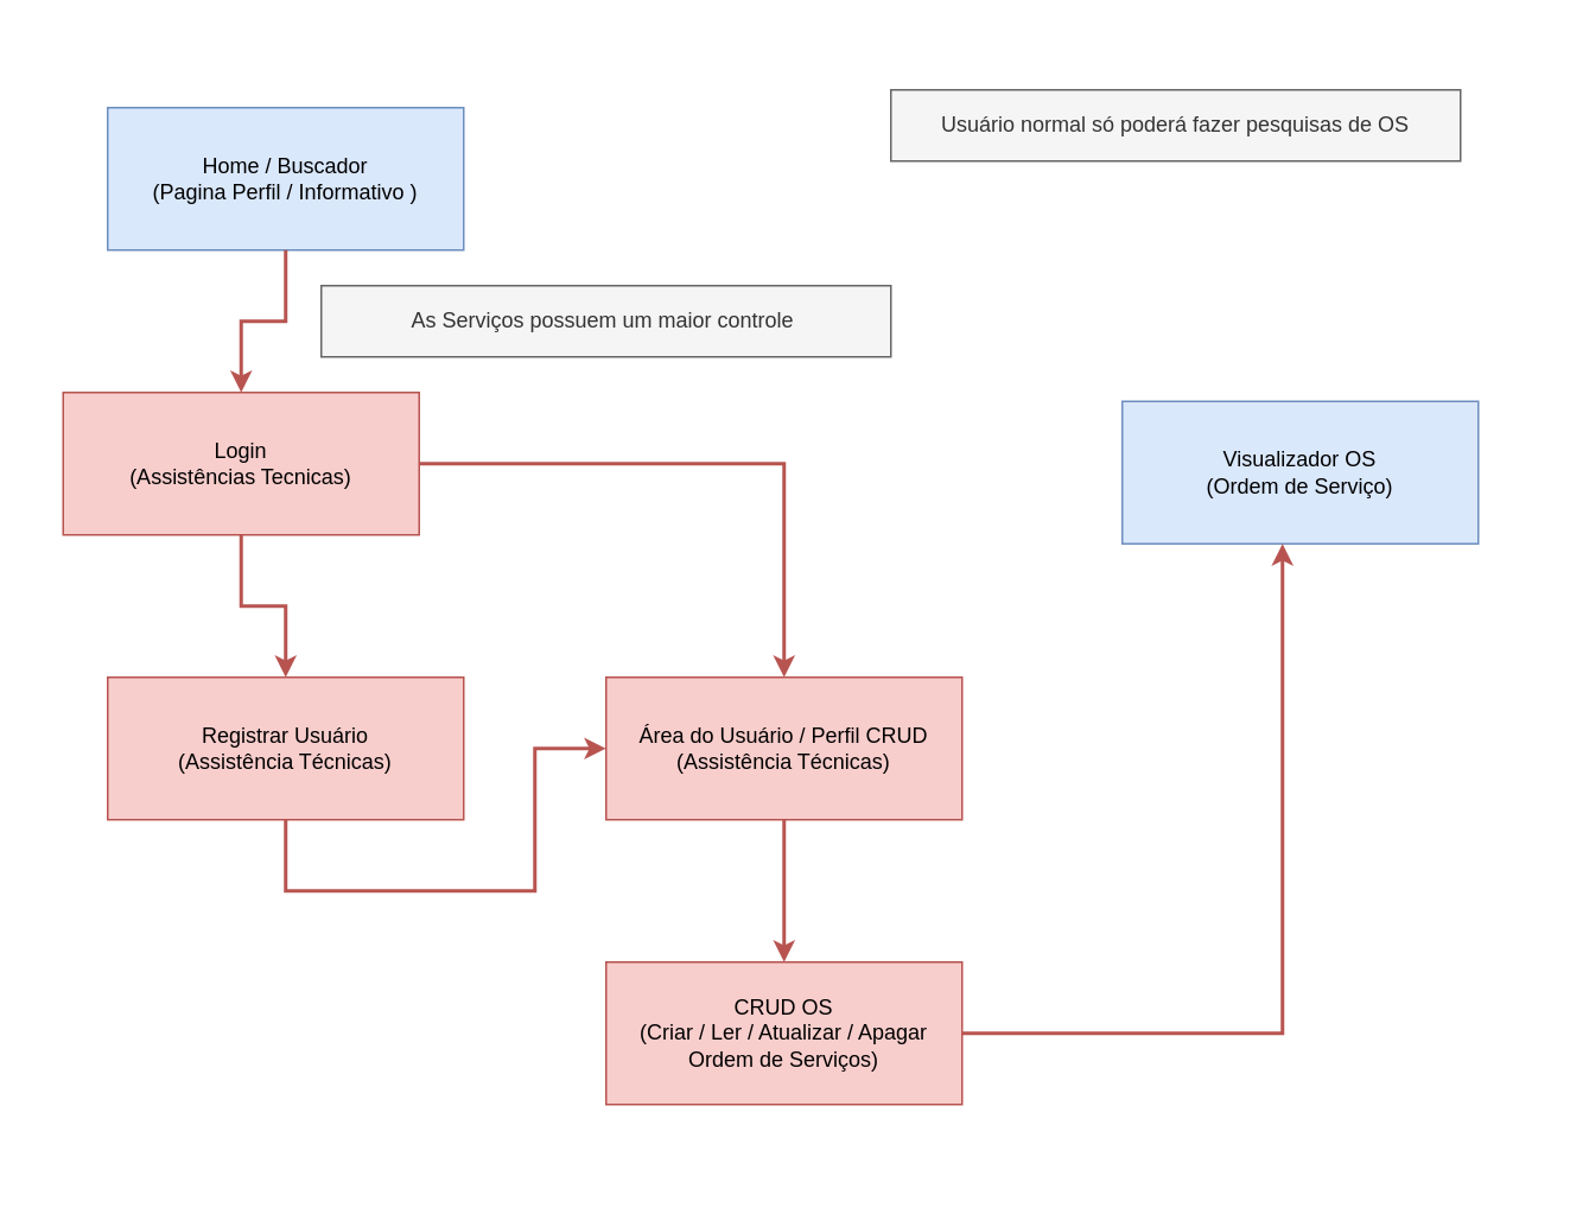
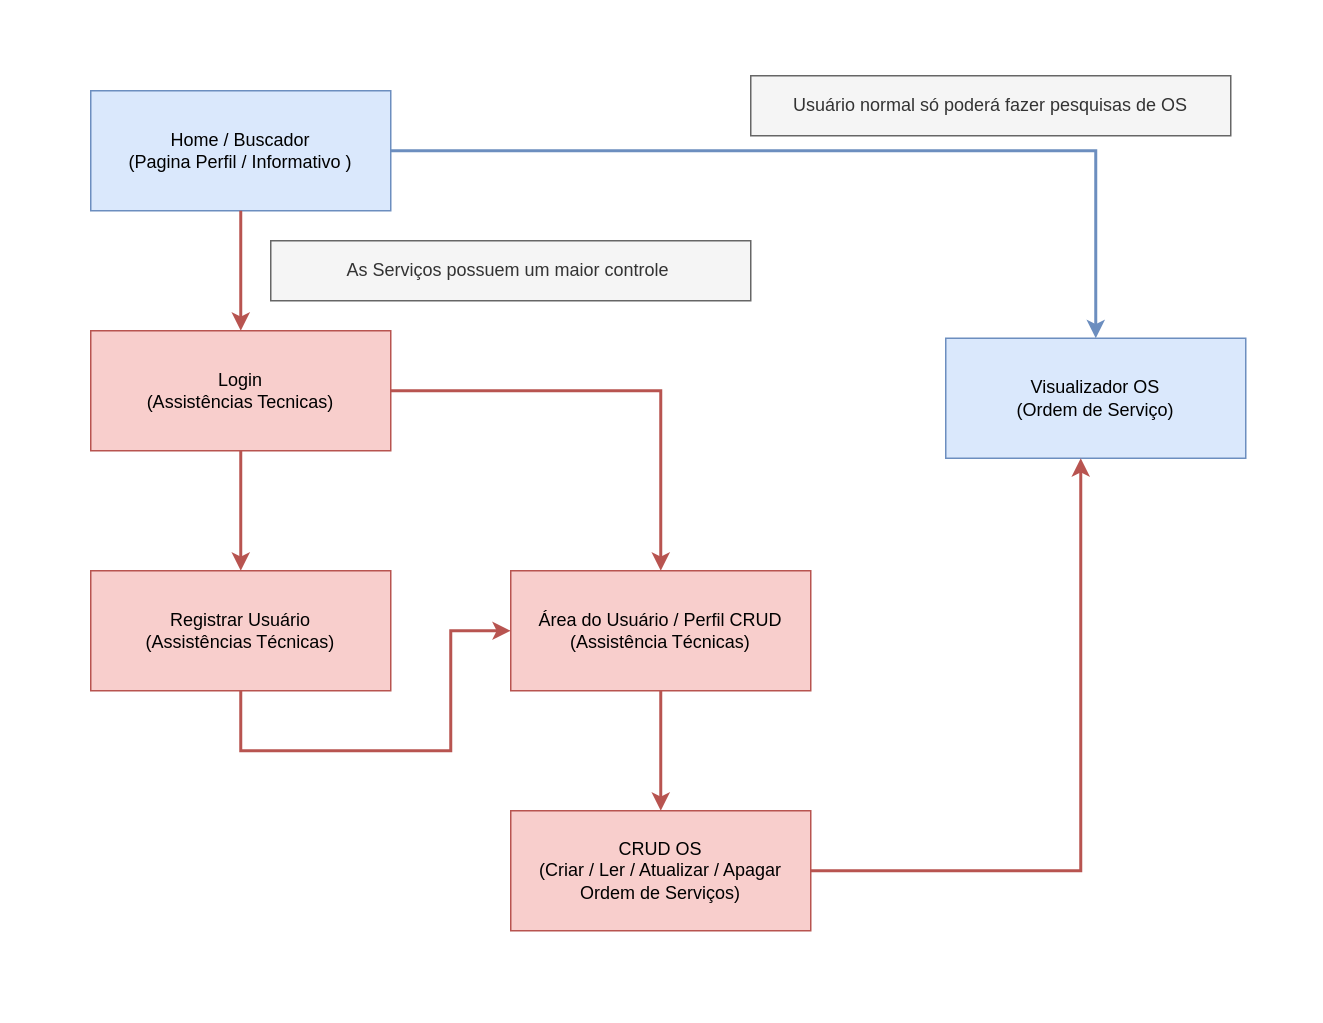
+ <mxCell id="14" value="" style="endArrow=classic;html=1;rounded=0;edgeStyle=orthogonalEdgeStyle;exitX=1;exitY=0.5;exitDx=0;exitDy=0;entryX=0.5;entryY=0;entryDx=0;entryDy=0;fillColor=#dae8fc;strokeColor=#6c8ebf;strokeWidth=2;" edge="1" parent="1" source="3" target="13"><mxGeometry width="50" height="50" relative="1" as="geometry"><mxPoint x="170" y="150" as="sourcePoint" /><mxPoint x="170" y="230" as="targetPoint" /></mxGeometry></mxCell>
- <mxCell id="4" value="Login&lt;br&gt;(Assistências Tecnicas)" style="text;html=1;strokeColor=#b85450;fillColor=#f8cecc;align=center;verticalAlign=middle;whiteSpace=wrap;rounded=0;" vertex="1" parent="1"><mxGeometry x="35" y="220" width="200" height="80" as="geometry" /></mxCell>
+ <mxCell id="4" value="Login&lt;br&gt;(Assistências Tecnicas)" style="text;html=1;strokeColor=#b85450;fillColor=#f8cecc;align=center;verticalAlign=middle;whiteSpace=wrap;rounded=0;" vertex="1" parent="1"><mxGeometry x="60" y="220" width="200" height="80" as="geometry" /></mxCell>
- <mxCell id="5" value="Registrar Usuário&lt;br&gt;(Assistência Técnicas)" style="text;html=1;strokeColor=#b85450;fillColor=#f8cecc;align=center;verticalAlign=middle;whiteSpace=wrap;rounded=0;" vertex="1" parent="1"><mxGeometry x="60" y="380" width="200" height="80" as="geometry" /></mxCell>
+ <mxCell id="5" value="Registrar Usuário&lt;br&gt;(Assistências Técnicas)" style="text;html=1;strokeColor=#b85450;fillColor=#f8cecc;align=center;verticalAlign=middle;whiteSpace=wrap;rounded=0;" vertex="1" parent="1"><mxGeometry x="60" y="380" width="200" height="80" as="geometry" /></mxCell>
